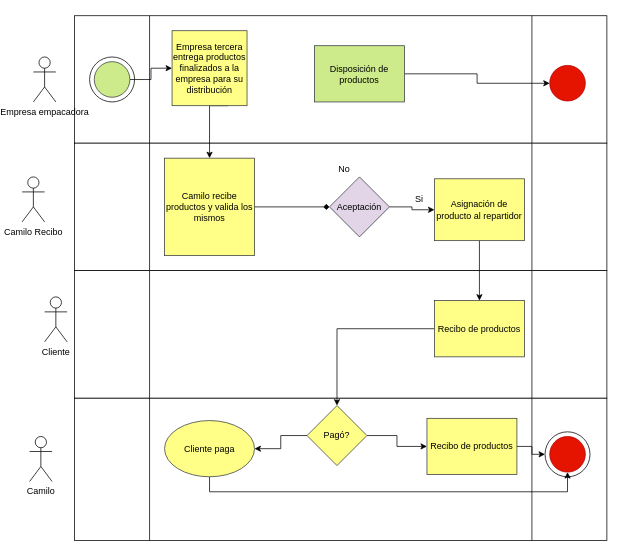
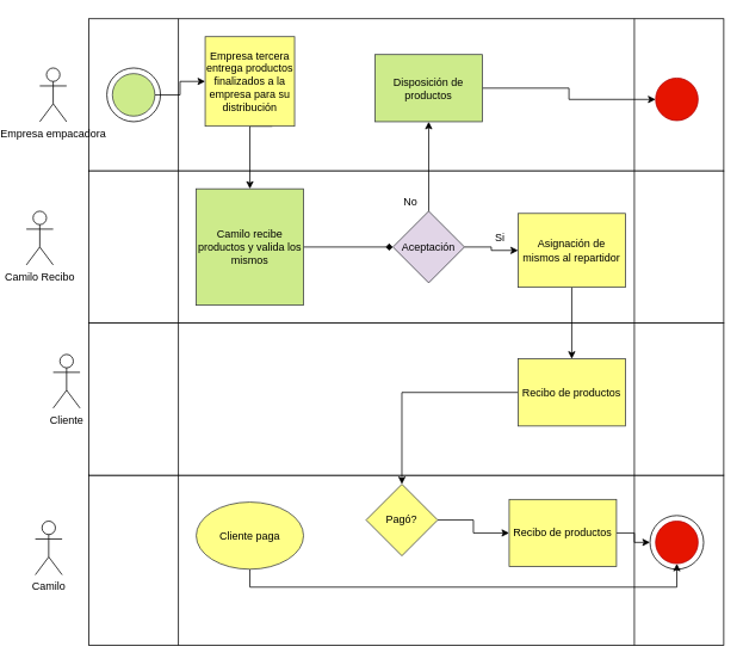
+ <mxCell id="18" style="edgeStyle=orthogonalEdgeStyle;rounded=0;orthogonalLoop=1;jettySize=auto;html=1;exitX=0.5;exitY=0;exitDx=0;exitDy=0;entryX=0.5;entryY=1;entryDx=0;entryDy=0;" edge="1" parent="1" source="19" target="23"><mxGeometry relative="1" as="geometry" /></mxCell>
- <mxCell id="16" value="Camilo recibe productos y valida los mismos" style="rounded=0;whiteSpace=wrap;html=1;rotation=0;fillColor=#ffff88;strokeColor=#36393d;" vertex="1" parent="1"><mxGeometry x="210" y="210" width="120" height="130" as="geometry" /></mxCell>
+ <mxCell id="16" value="Camilo recibe productos y valida los mismos" style="rounded=0;whiteSpace=wrap;html=1;rotation=0;fillColor=#cdeb8b;strokeColor=#36393d;" vertex="1" parent="1"><mxGeometry x="210" y="210" width="120" height="130" as="geometry" /></mxCell>
- <mxCell id="21" value="Asignación de producto al repartidor" style="whiteSpace=wrap;html=1;fillColor=#ffff88;strokeColor=#36393d;rounded=0;" vertex="1" parent="1"><mxGeometry x="570" y="237.5" width="120" height="82.5" as="geometry" /></mxCell>
+ <mxCell id="21" value="Asignación de mismos al repartidor" style="whiteSpace=wrap;html=1;fillColor=#ffff88;strokeColor=#36393d;rounded=0;" vertex="1" parent="1"><mxGeometry x="570" y="237.5" width="120" height="82.5" as="geometry" /></mxCell>
- <mxCell id="31" style="edgeStyle=orthogonalEdgeStyle;rounded=0;orthogonalLoop=1;jettySize=auto;html=1;entryX=1;entryY=0.5;entryDx=0;entryDy=0;" edge="1" parent="1" source="32" target="36"><mxGeometry relative="1" as="geometry" /></mxCell>
